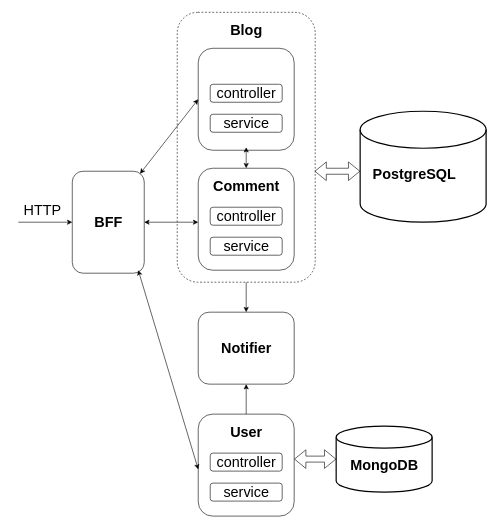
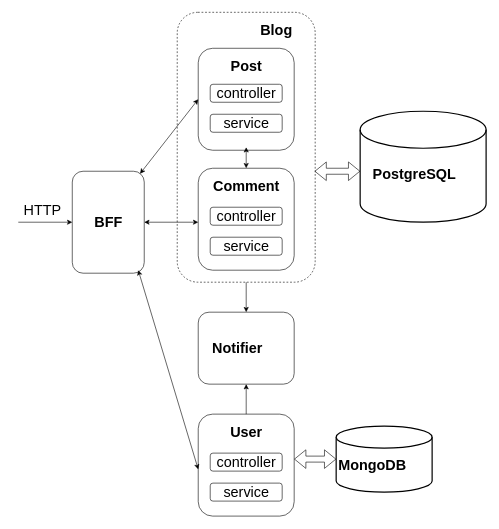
- <mxCell id="18" value="Blog" style="text;strokeColor=none;fillColor=none;html=1;fontSize=24;fontStyle=1;verticalAlign=middle;align=center;" vertex="1" parent="1"><mxGeometry x="360" y="30" width="100" height="40" as="geometry" /></mxCell>
+ <mxCell id="18" value="Blog" style="text;strokeColor=none;fillColor=none;html=1;fontSize=24;fontStyle=1;verticalAlign=middle;align=center;" vertex="1" parent="1"><mxGeometry x="410" y="30" width="100" height="40" as="geometry" /></mxCell>
+ <mxCell id="8" value="Post" style="text;strokeColor=none;fillColor=none;html=1;fontSize=24;fontStyle=1;verticalAlign=middle;align=center;" vertex="1" parent="1"><mxGeometry x="360" y="90" width="100" height="40" as="geometry" /></mxCell>
- <mxCell id="35" value="Notifier" style="text;strokeColor=none;fillColor=none;html=1;fontSize=24;fontStyle=1;verticalAlign=middle;align=center;" vertex="1" parent="1"><mxGeometry x="360" y="560" width="100" height="40" as="geometry" /></mxCell>
+ <mxCell id="35" value="Notifier" style="text;strokeColor=none;fillColor=none;html=1;fontSize=24;fontStyle=1;verticalAlign=middle;align=center;" vertex="1" parent="1"><mxGeometry x="345" y="560" width="100" height="40" as="geometry" /></mxCell>
- <mxCell id="22" value="MongoDB" style="text;strokeColor=none;fillColor=none;html=1;fontSize=24;fontStyle=1;verticalAlign=middle;align=center;" vertex="1" parent="1"><mxGeometry x="590" y="755" width="100" height="40" as="geometry" /></mxCell>
+ <mxCell id="22" value="MongoDB" style="text;strokeColor=none;fillColor=none;html=1;fontSize=24;fontStyle=1;verticalAlign=middle;align=center;" vertex="1" parent="1"><mxGeometry x="570" y="755" width="100" height="40" as="geometry" /></mxCell>
